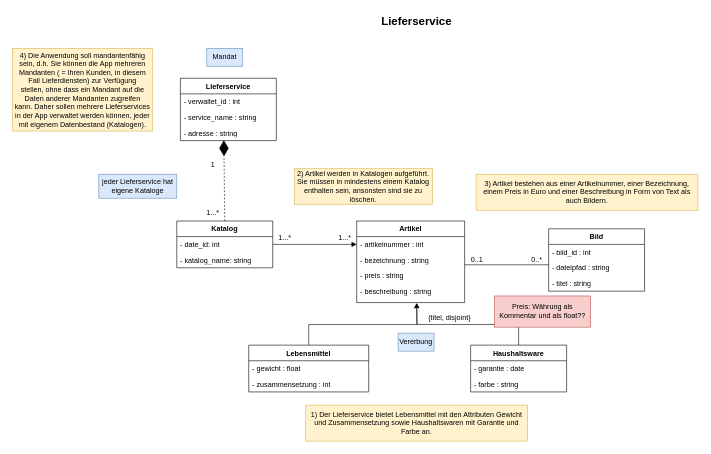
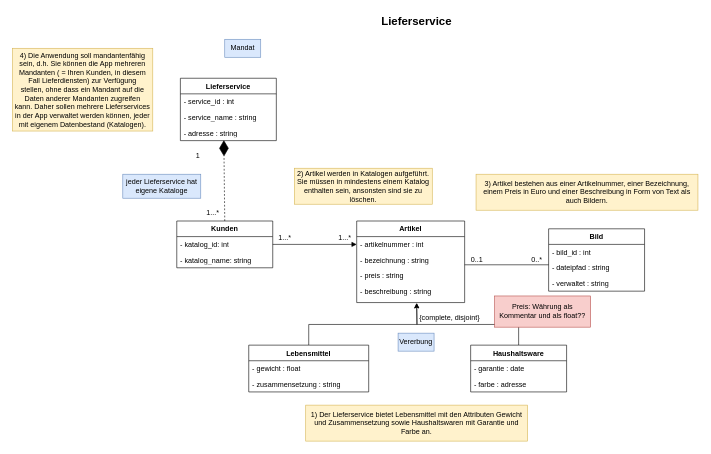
- <mxCell id="42" value="Mandat" style="text;html=1;align=center;verticalAlign=middle;whiteSpace=wrap;rounded=0;fillColor=#dae8fc;strokeColor=#6c8ebf;" vertex="1" parent="1"><mxGeometry x="344" y="80" width="60" height="30" as="geometry" /></mxCell>
+ <mxCell id="42" value="Mandat" style="text;html=1;align=center;verticalAlign=middle;whiteSpace=wrap;rounded=0;fillColor=#dae8fc;strokeColor=#6c8ebf;" vertex="1" parent="1"><mxGeometry x="374" y="65" width="60" height="30" as="geometry" /></mxCell>
- <mxCell id="19" value="- verwaltet_id : int" style="text;strokeColor=none;fillColor=none;align=left;verticalAlign=top;spacingLeft=4;spacingRight=4;overflow=hidden;rotatable=0;points=[[0,0.5],[1,0.5]];portConstraint=eastwest;whiteSpace=wrap;html=1;" vertex="1" parent="18"><mxGeometry y="26" width="160" height="26" as="geometry" /></mxCell>
+ <mxCell id="19" value="- service_id : int" style="text;strokeColor=none;fillColor=none;align=left;verticalAlign=top;spacingLeft=4;spacingRight=4;overflow=hidden;rotatable=0;points=[[0,0.5],[1,0.5]];portConstraint=eastwest;whiteSpace=wrap;html=1;" vertex="1" parent="18"><mxGeometry y="26" width="160" height="26" as="geometry" /></mxCell>
- <mxCell id="25" value="1" style="text;html=1;align=center;verticalAlign=middle;resizable=0;points=[];autosize=1;strokeColor=none;fillColor=none;" vertex="1" parent="1"><mxGeometry x="339" y="260" width="30" height="30" as="geometry" /></mxCell>
+ <mxCell id="25" value="1" style="text;html=1;align=center;verticalAlign=middle;resizable=0;points=[];autosize=1;strokeColor=none;fillColor=none;" vertex="1" parent="1"><mxGeometry x="314" y="245" width="30" height="30" as="geometry" /></mxCell>
- <mxCell id="44" value="&lt;br&gt; &lt;span style=&quot;&quot; data-end=&quot;1367&quot; data-start=&quot;1308&quot;&gt;jeder Lieferservice hat eigene Kataloge&lt;/span&gt;&lt;div&gt;&lt;br&gt;&lt;/div&gt;" style="text;html=1;align=center;verticalAlign=middle;whiteSpace=wrap;rounded=0;fillColor=#dae8fc;strokeColor=#6c8ebf;" vertex="1" parent="1"><mxGeometry x="164" y="290" width="130" height="40" as="geometry" /></mxCell>
+ <mxCell id="44" value="&lt;br&gt; &lt;span style=&quot;&quot; data-end=&quot;1367&quot; data-start=&quot;1308&quot;&gt;jeder Lieferservice hat eigene Kataloge&lt;/span&gt;&lt;div&gt;&lt;br&gt;&lt;/div&gt;" style="text;html=1;align=center;verticalAlign=middle;whiteSpace=wrap;rounded=0;fillColor=#dae8fc;strokeColor=#6c8ebf;" vertex="1" parent="1"><mxGeometry x="204" y="290" width="130" height="40" as="geometry" /></mxCell>
- <mxCell id="15" value="Katalog" style="swimlane;fontStyle=1;align=center;verticalAlign=top;childLayout=stackLayout;horizontal=1;startSize=26;horizontalStack=0;resizeParent=1;resizeParentMax=0;resizeLast=0;collapsible=1;marginBottom=0;whiteSpace=wrap;html=1;" vertex="1" parent="1"><mxGeometry x="294" y="368" width="160" height="78" as="geometry"><mxRectangle x="339" y="585" width="80" height="30" as="alternateBounds" /></mxGeometry></mxCell>
+ <mxCell id="15" value="Kunden" style="swimlane;fontStyle=1;align=center;verticalAlign=top;childLayout=stackLayout;horizontal=1;startSize=26;horizontalStack=0;resizeParent=1;resizeParentMax=0;resizeLast=0;collapsible=1;marginBottom=0;whiteSpace=wrap;html=1;" vertex="1" parent="1"><mxGeometry x="294" y="368" width="160" height="78" as="geometry"><mxRectangle x="339" y="585" width="80" height="30" as="alternateBounds" /></mxGeometry></mxCell>
- <mxCell id="16" value="- date_id: int" style="text;strokeColor=none;fillColor=none;align=left;verticalAlign=top;spacingLeft=4;spacingRight=4;overflow=hidden;rotatable=0;points=[[0,0.5],[1,0.5]];portConstraint=eastwest;whiteSpace=wrap;html=1;" vertex="1" parent="15"><mxGeometry y="26" width="160" height="26" as="geometry" /></mxCell>
+ <mxCell id="16" value="- katalog_id: int" style="text;strokeColor=none;fillColor=none;align=left;verticalAlign=top;spacingLeft=4;spacingRight=4;overflow=hidden;rotatable=0;points=[[0,0.5],[1,0.5]];portConstraint=eastwest;whiteSpace=wrap;html=1;" vertex="1" parent="15"><mxGeometry y="26" width="160" height="26" as="geometry" /></mxCell>
- <mxCell id="35" value="- titel : string" style="text;strokeColor=none;fillColor=none;align=left;verticalAlign=top;spacingLeft=4;spacingRight=4;overflow=hidden;rotatable=0;points=[[0,0.5],[1,0.5]];portConstraint=eastwest;whiteSpace=wrap;html=1;" vertex="1" parent="32"><mxGeometry y="78" width="160" height="26" as="geometry" /></mxCell>
+ <mxCell id="35" value="- verwaltet : string" style="text;strokeColor=none;fillColor=none;align=left;verticalAlign=top;spacingLeft=4;spacingRight=4;overflow=hidden;rotatable=0;points=[[0,0.5],[1,0.5]];portConstraint=eastwest;whiteSpace=wrap;html=1;" vertex="1" parent="32"><mxGeometry y="78" width="160" height="26" as="geometry" /></mxCell>
- <mxCell id="27" value="{titel, disjoint}" style="text;html=1;align=center;verticalAlign=middle;whiteSpace=wrap;rounded=0;" vertex="1" parent="1"><mxGeometry x="684" y="515" width="130" height="30" as="geometry" /></mxCell>
+ <mxCell id="27" value="{complete, disjoint}" style="text;html=1;align=center;verticalAlign=middle;whiteSpace=wrap;rounded=0;" vertex="1" parent="1"><mxGeometry x="684" y="515" width="130" height="30" as="geometry" /></mxCell>
- <mxCell id="5" value="- zusammensetzung : int" style="text;strokeColor=none;fillColor=none;align=left;verticalAlign=top;spacingLeft=4;spacingRight=4;overflow=hidden;rotatable=0;points=[[0,0.5],[1,0.5]];portConstraint=eastwest;whiteSpace=wrap;html=1;" vertex="1" parent="3"><mxGeometry y="52" width="200" height="26" as="geometry" /></mxCell>
+ <mxCell id="5" value="- zusammensetzung : string" style="text;strokeColor=none;fillColor=none;align=left;verticalAlign=top;spacingLeft=4;spacingRight=4;overflow=hidden;rotatable=0;points=[[0,0.5],[1,0.5]];portConstraint=eastwest;whiteSpace=wrap;html=1;" vertex="1" parent="3"><mxGeometry y="52" width="200" height="26" as="geometry" /></mxCell>
- <mxCell id="9" value="- farbe : string" style="text;strokeColor=none;fillColor=none;align=left;verticalAlign=top;spacingLeft=4;spacingRight=4;overflow=hidden;rotatable=0;points=[[0,0.5],[1,0.5]];portConstraint=eastwest;whiteSpace=wrap;html=1;" vertex="1" parent="7"><mxGeometry y="52" width="160" height="26" as="geometry" /></mxCell>
+ <mxCell id="9" value="- farbe : adresse" style="text;strokeColor=none;fillColor=none;align=left;verticalAlign=top;spacingLeft=4;spacingRight=4;overflow=hidden;rotatable=0;points=[[0,0.5],[1,0.5]];portConstraint=eastwest;whiteSpace=wrap;html=1;" vertex="1" parent="7"><mxGeometry y="52" width="160" height="26" as="geometry" /></mxCell>
